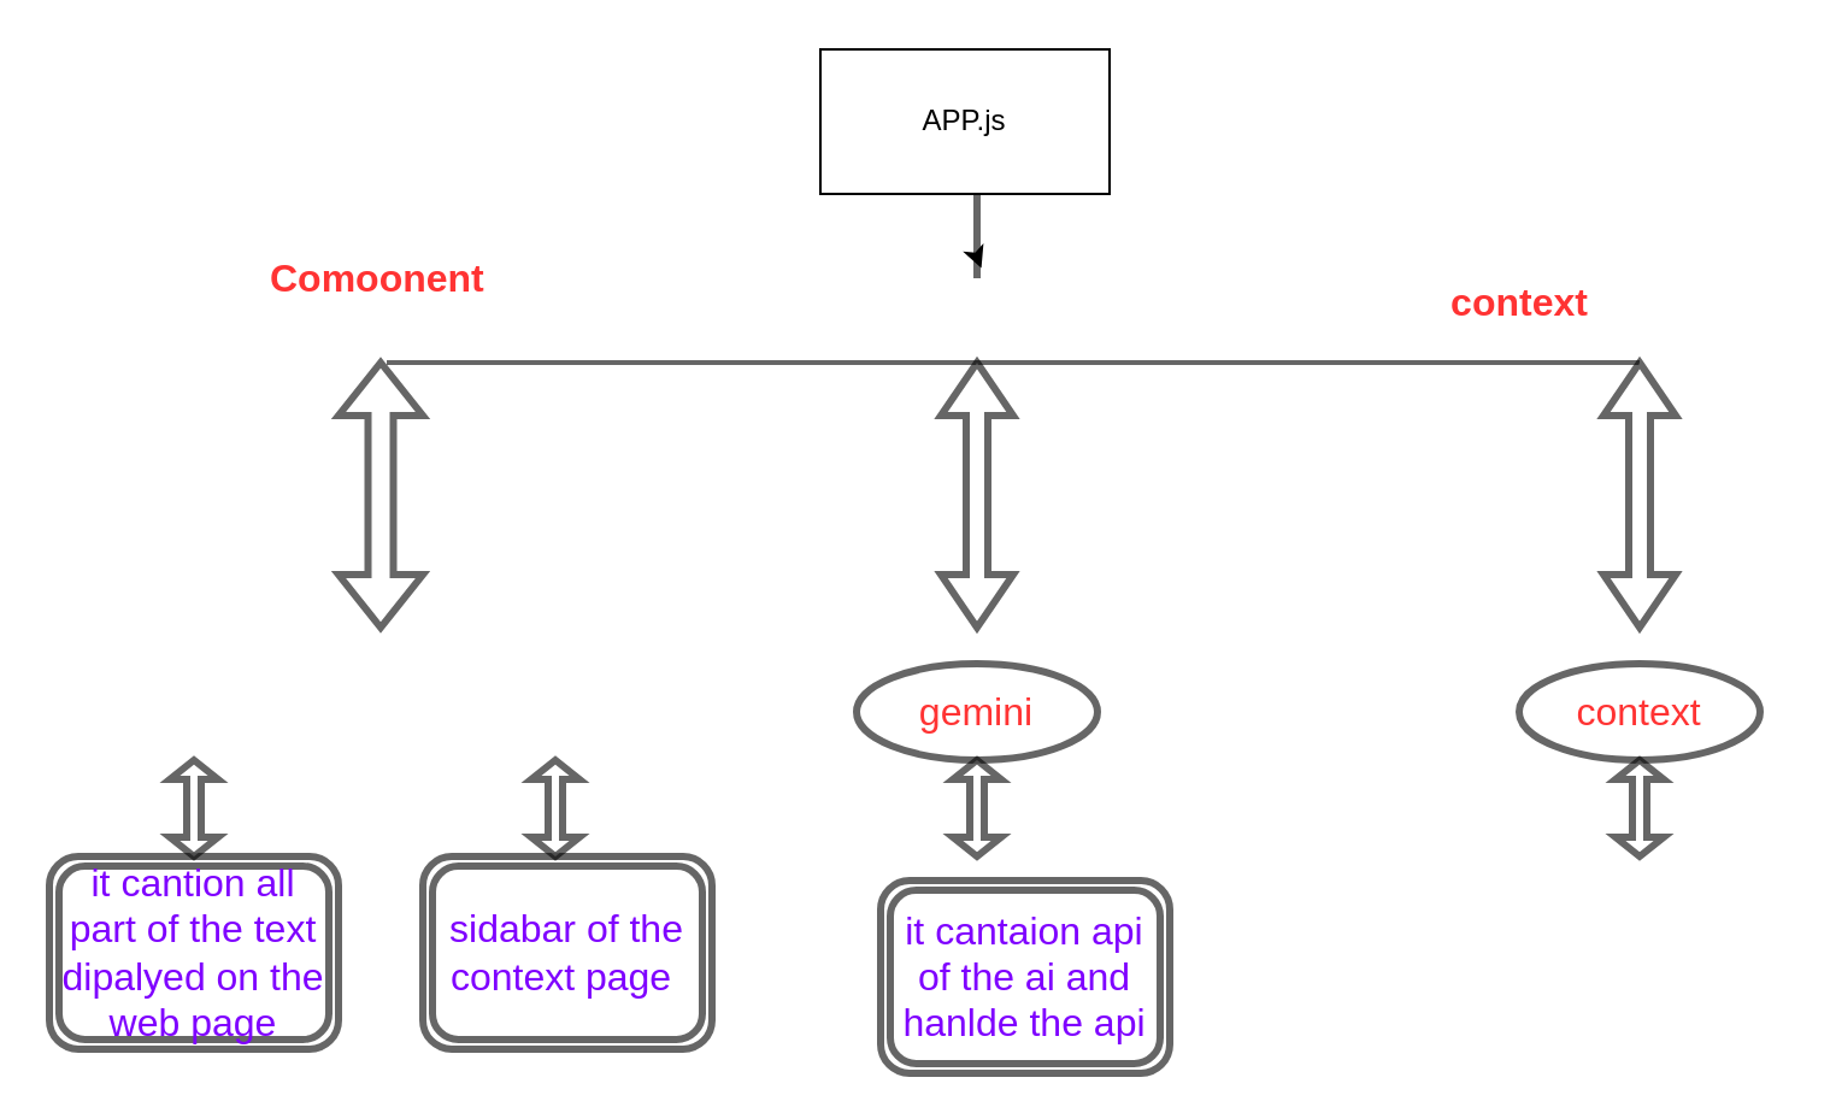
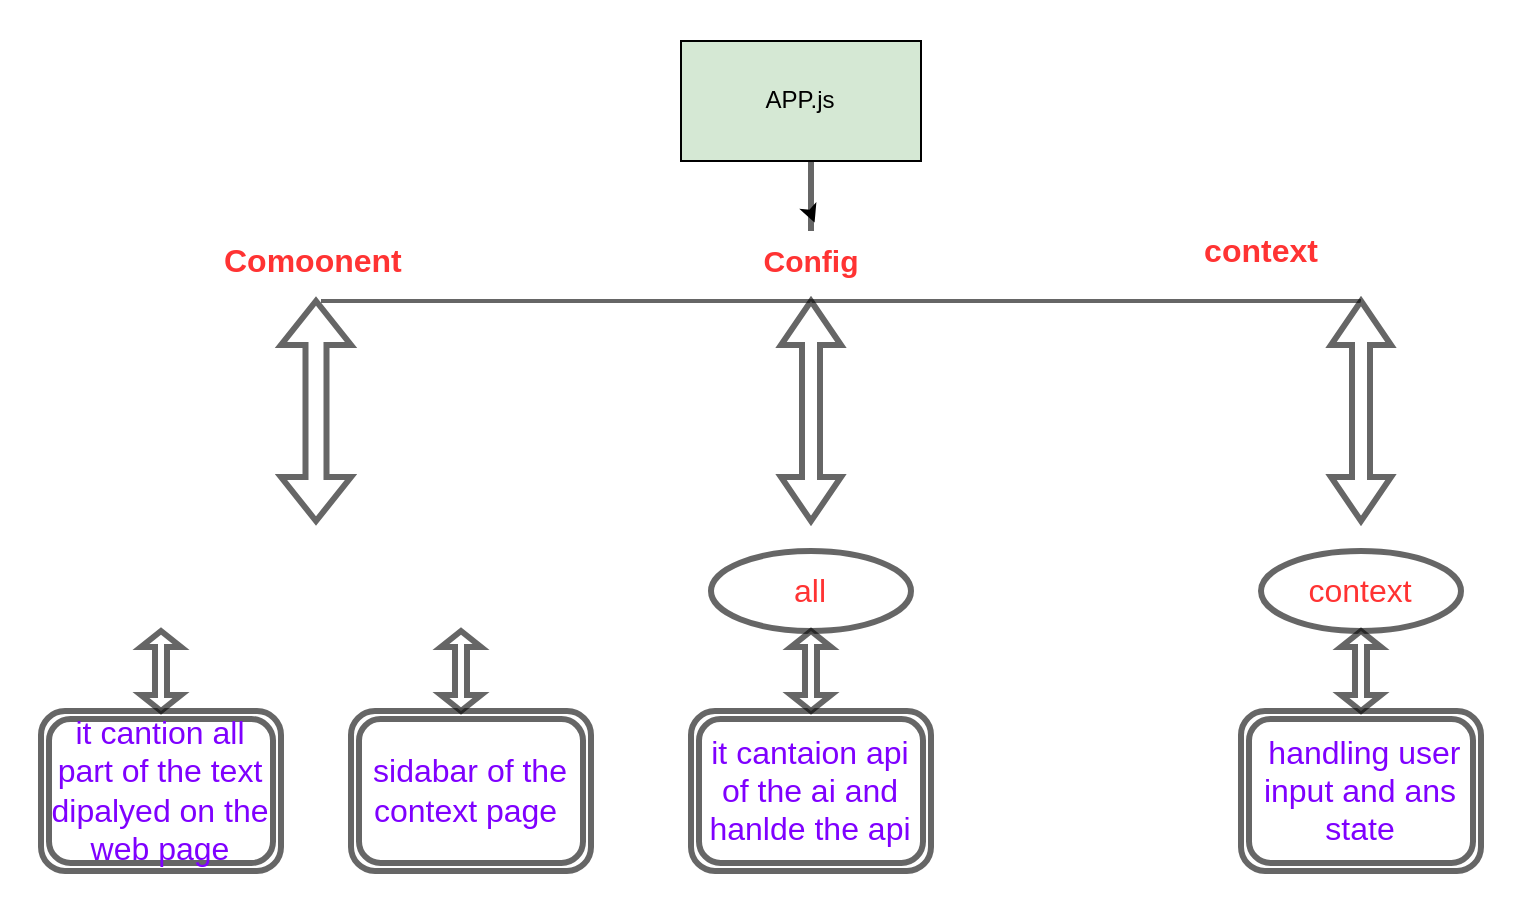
- <mxCell id="2" value="APP.js&lt;br&gt;" style="whiteSpace=wrap;html=1;" vertex="1" parent="1"><mxGeometry x="340" y="20" width="120" height="60" as="geometry" /></mxCell>
+ <mxCell id="2" value="APP.js&lt;br&gt;" style="whiteSpace=wrap;html=1;fillColor=#d5e8d4;" vertex="1" parent="1"><mxGeometry x="340" y="20" width="120" height="60" as="geometry" /></mxCell>
- <mxCell id="10" value="&lt;b&gt;&lt;font style=&quot;font-size: 16px;&quot; color=&quot;#ff3333&quot;&gt;Comoonent&lt;/font&gt;&lt;/b&gt;" style="text;html=1;align=left;verticalAlign=middle;resizable=0;points=[];autosize=1;strokeColor=none;fillColor=none;" vertex="1" parent="1"><mxGeometry x="110" y="100" width="110" height="30" as="geometry" /></mxCell>
+ <mxCell id="10" value="&lt;b&gt;&lt;font style=&quot;font-size: 16px;&quot; color=&quot;#ff3333&quot;&gt;Comoonent&lt;/font&gt;&lt;/b&gt;" style="text;html=1;align=left;verticalAlign=middle;resizable=0;points=[];autosize=1;strokeColor=none;fillColor=none;" vertex="1" parent="1"><mxGeometry x="110" y="115" width="110" height="30" as="geometry" /></mxCell>
+ <mxCell id="11" value="&lt;font style=&quot;font-size: 15px;&quot;&gt;&lt;b&gt;Config&lt;/b&gt;&lt;/font&gt;" style="text;html=1;align=center;verticalAlign=middle;resizable=0;points=[];autosize=1;strokeColor=none;fillColor=none;fontColor=#FF3333;" vertex="1" parent="1"><mxGeometry x="370" y="115" width="70" height="30" as="geometry" /></mxCell>
- <mxCell id="13" value="gemini" style="ellipse;whiteSpace=wrap;html=1;align=center;newEdgeStyle={&quot;edgeStyle&quot;:&quot;entityRelationEdgeStyle&quot;,&quot;startArrow&quot;:&quot;none&quot;,&quot;endArrow&quot;:&quot;none&quot;,&quot;segment&quot;:10,&quot;curved&quot;:1,&quot;sourcePerimeterSpacing&quot;:0,&quot;targetPerimeterSpacing&quot;:0};treeFolding=1;treeMoving=1;strokeWidth=3;fontSize=16;fontColor=#FF3333;opacity=60;" vertex="1" parent="1"><mxGeometry x="355" y="275" width="100" height="40" as="geometry" /></mxCell>
+ <mxCell id="13" value="all" style="ellipse;whiteSpace=wrap;html=1;align=center;newEdgeStyle={&quot;edgeStyle&quot;:&quot;entityRelationEdgeStyle&quot;,&quot;startArrow&quot;:&quot;none&quot;,&quot;endArrow&quot;:&quot;none&quot;,&quot;segment&quot;:10,&quot;curved&quot;:1,&quot;sourcePerimeterSpacing&quot;:0,&quot;targetPerimeterSpacing&quot;:0};treeFolding=1;treeMoving=1;strokeWidth=3;fontSize=16;fontColor=#FF3333;opacity=60;" vertex="1" parent="1"><mxGeometry x="355" y="275" width="100" height="40" as="geometry" /></mxCell>
+ <mxCell id="21" value="&amp;nbsp;handling user input and ans state" style="shape=ext;double=1;rounded=1;whiteSpace=wrap;html=1;strokeWidth=3;fontSize=16;fontColor=#7F00FF;opacity=60;" vertex="1" parent="1"><mxGeometry x="620" y="355" width="120" height="80" as="geometry" /></mxCell>
- <mxCell id="19" value="it cantaion api of the ai and hanlde the api" style="shape=ext;double=1;rounded=1;whiteSpace=wrap;html=1;strokeWidth=3;fontSize=16;fontColor=#7F00FF;opacity=60;" vertex="1" parent="1"><mxGeometry x="365" y="365" width="120" height="80" as="geometry" /></mxCell>
+ <mxCell id="19" value="it cantaion api of the ai and hanlde the api" style="shape=ext;double=1;rounded=1;whiteSpace=wrap;html=1;strokeWidth=3;fontSize=16;fontColor=#7F00FF;opacity=60;" vertex="1" parent="1"><mxGeometry x="345" y="355" width="120" height="80" as="geometry" /></mxCell>
